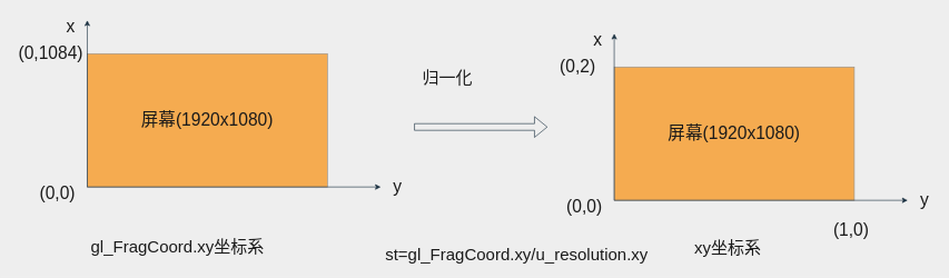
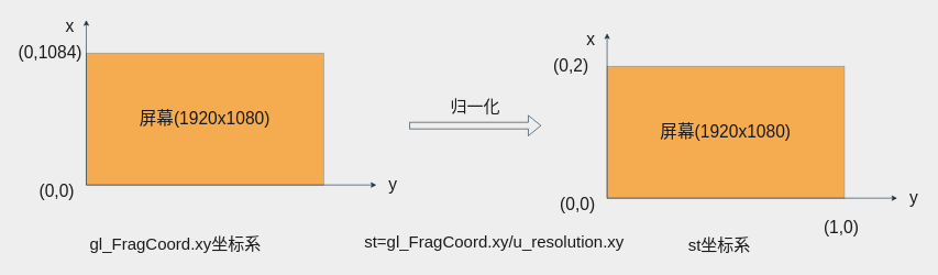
- <mxCell id="19" value="归一化" style="text;html=1;strokeColor=none;fillColor=none;align=center;verticalAlign=middle;whiteSpace=wrap;rounded=0;fontSize=25;fontColor=#1A1A1A;" vertex="1" parent="1"><mxGeometry x="630" y="105" width="80" height="20" as="geometry" /></mxCell>
+ <mxCell id="19" value="归一化" style="text;html=1;strokeColor=none;fillColor=none;align=center;verticalAlign=middle;whiteSpace=wrap;rounded=0;fontSize=25;fontColor=#1A1A1A;" vertex="1" parent="1"><mxGeometry x="680" y="150" width="80" height="20" as="geometry" /></mxCell>
- <mxCell id="21" value="xy坐标系" style="text;html=1;align=center;verticalAlign=middle;resizable=0;points=[];autosize=1;strokeColor=none;fillColor=none;fontSize=25;fontColor=#1A1A1A;" vertex="1" parent="1"><mxGeometry x="1035" y="350" width="110" height="40" as="geometry" /></mxCell>
+ <mxCell id="21" value="st坐标系" style="text;html=1;align=center;verticalAlign=middle;resizable=0;points=[];autosize=1;strokeColor=none;fillColor=none;fontSize=25;fontColor=#1A1A1A;" vertex="1" parent="1"><mxGeometry x="1035" y="350" width="110" height="40" as="geometry" /></mxCell>
- <mxCell id="20" value="st=gl_FragCoord.xy/u_resolution.xy" style="text;whiteSpace=wrap;html=1;fontSize=25;fontColor=#1A1A1A;" vertex="1" parent="1"><mxGeometry x="575" y="360" width="390" height="50" as="geometry" /></mxCell>
+ <mxCell id="20" value="st=gl_FragCoord.xy/u_resolution.xy" style="text;whiteSpace=wrap;html=1;fontSize=25;fontColor=#1A1A1A;" vertex="1" parent="1"><mxGeometry x="550" y="345" width="390" height="50" as="geometry" /></mxCell>
